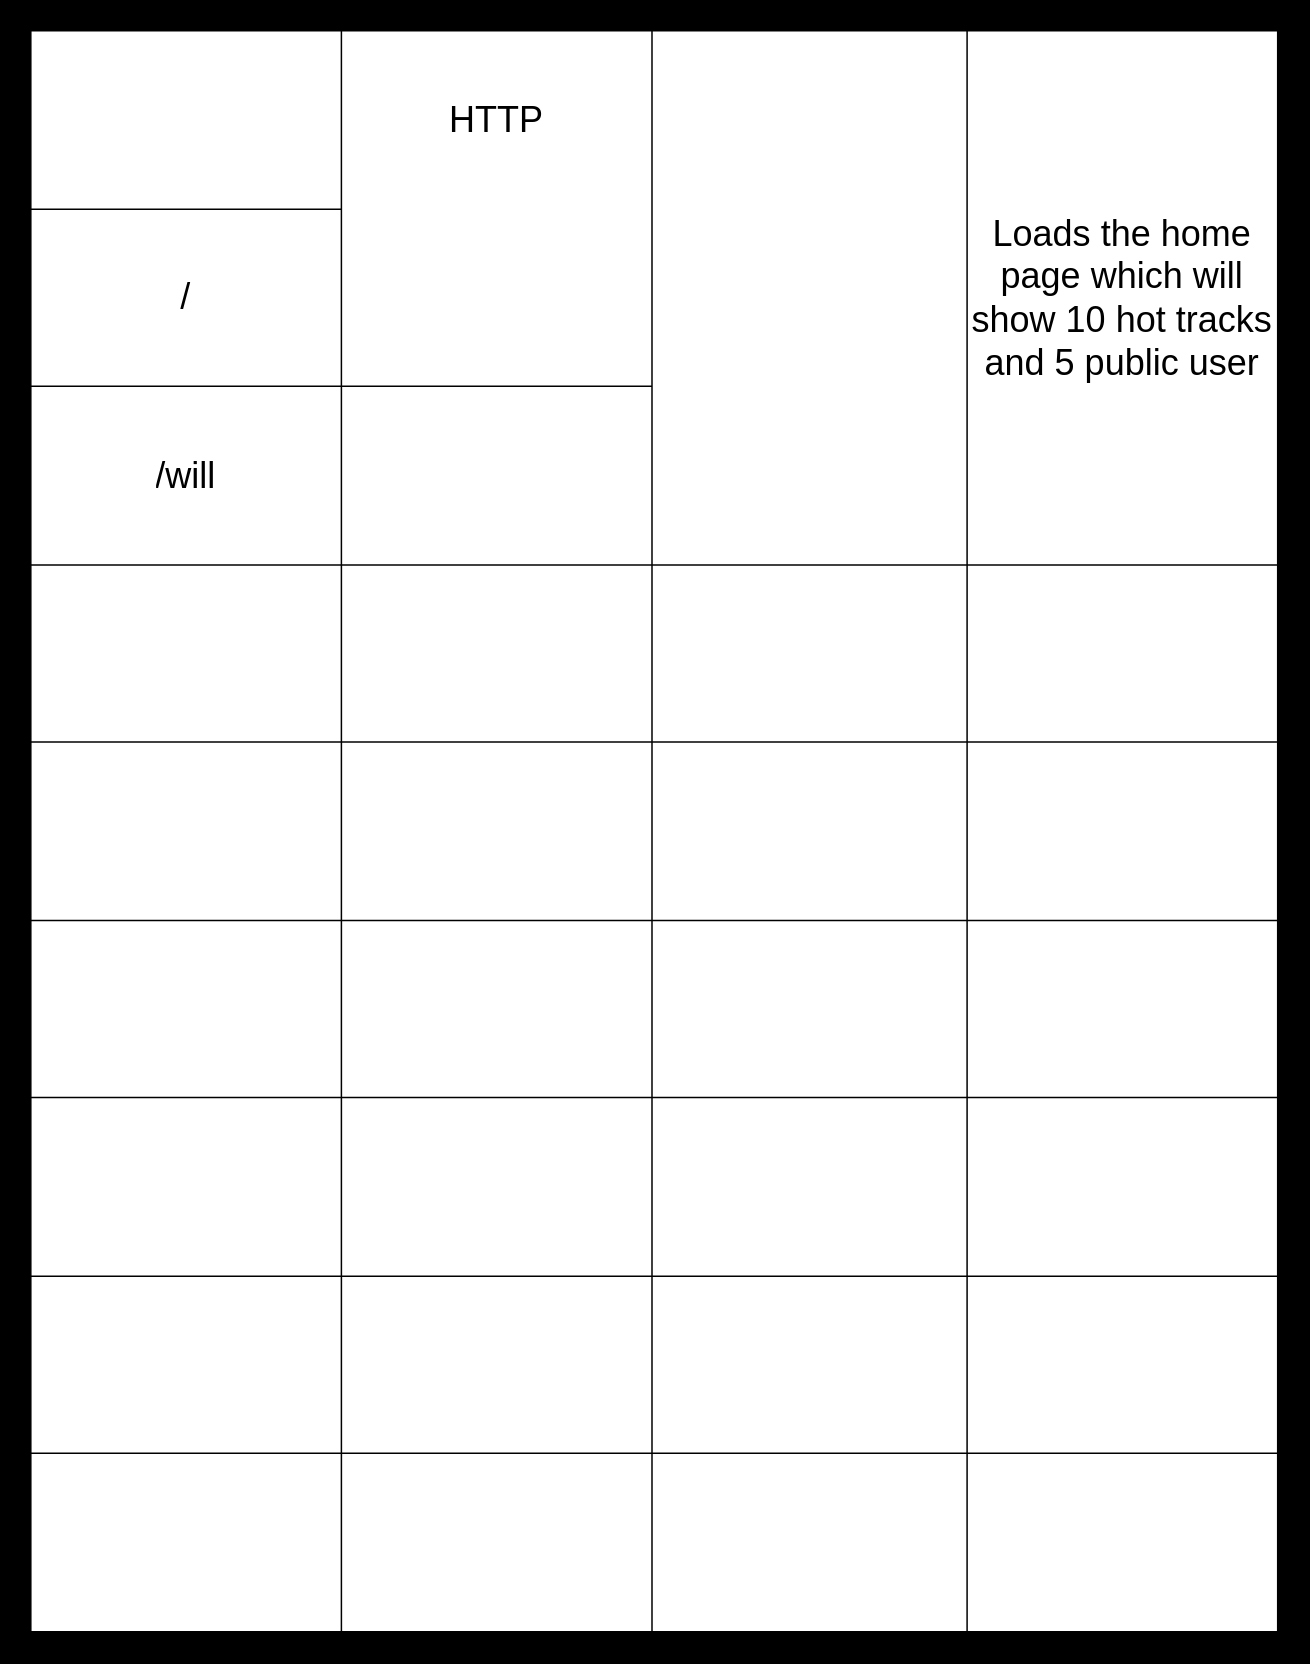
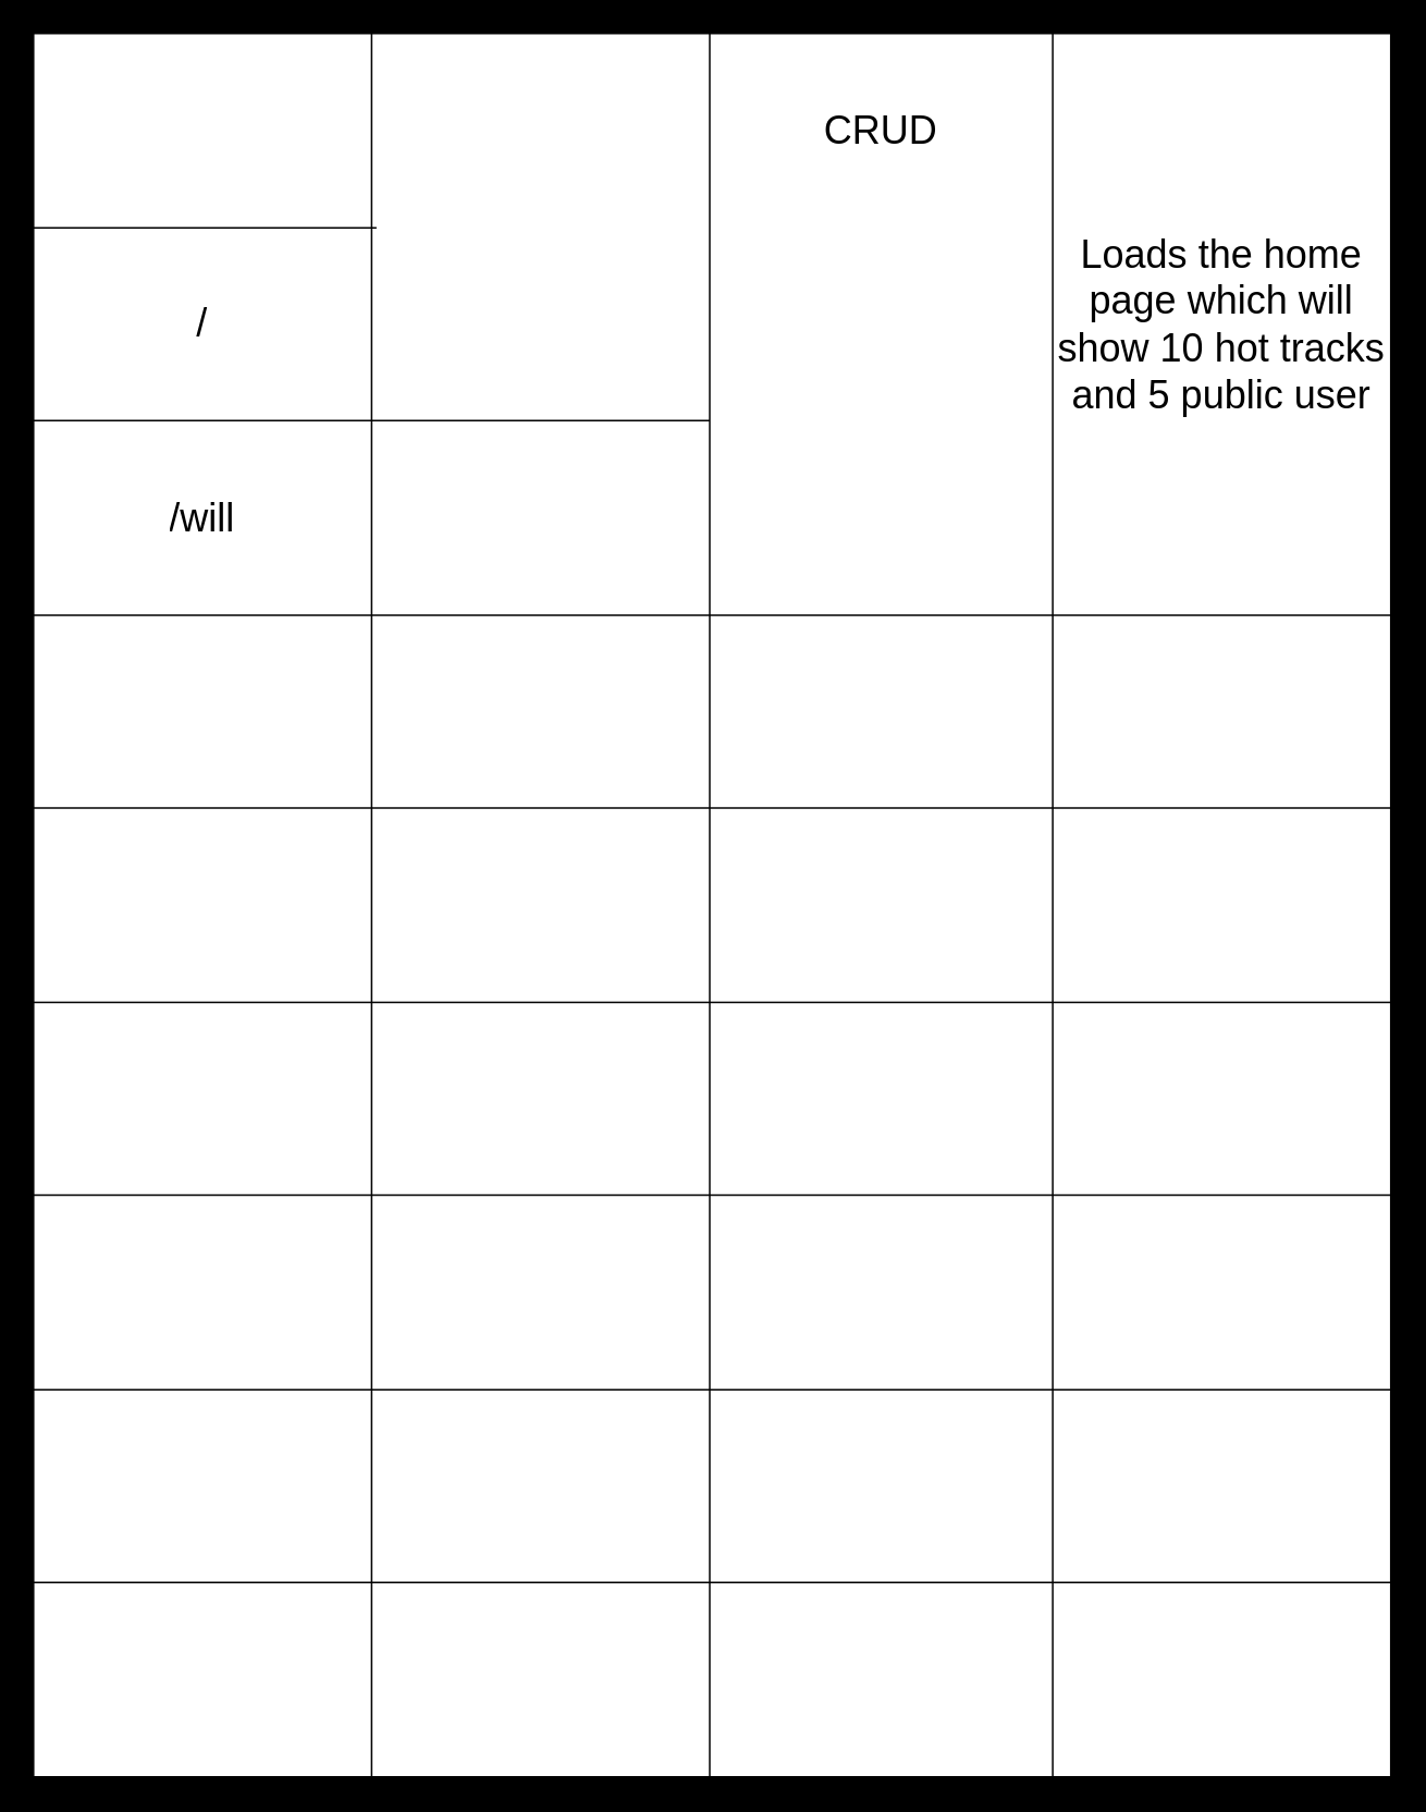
- <mxCell id="4" value="&lt;font style=&quot;font-size: 24px&quot;&gt;HTTP&lt;/font&gt;" style="shape=partialRectangle;html=1;whiteSpace=wrap;connectable=0;fillColor=none;top=0;left=0;bottom=0;right=0;overflow=hidden;pointerEvents=1;fontSize=24;" vertex="1" parent="3"><mxGeometry x="207" width="207" height="119" as="geometry"><mxRectangle width="207" height="119" as="alternateBounds" /></mxGeometry></mxCell>
+ <mxCell id="5" value="&lt;span style=&quot;font-size: 24px&quot;&gt;CRUD&lt;/span&gt;" style="shape=partialRectangle;html=1;whiteSpace=wrap;connectable=0;fillColor=none;top=0;left=0;bottom=0;right=0;overflow=hidden;pointerEvents=1;fontSize=24;" vertex="1" parent="3"><mxGeometry x="414" width="210" height="119" as="geometry"><mxRectangle width="210" height="119" as="alternateBounds" /></mxGeometry></mxCell>
